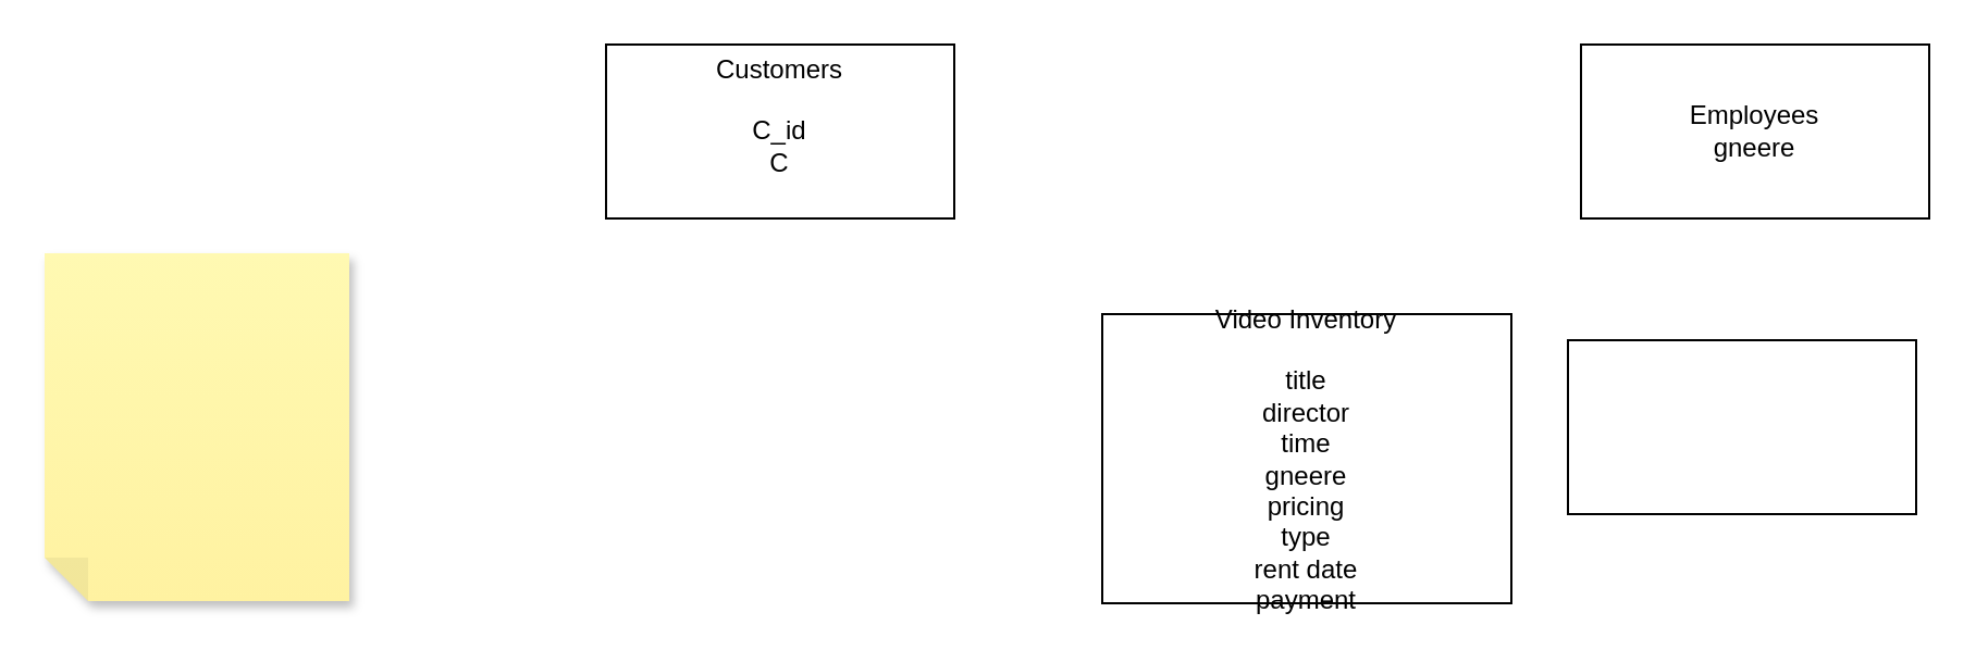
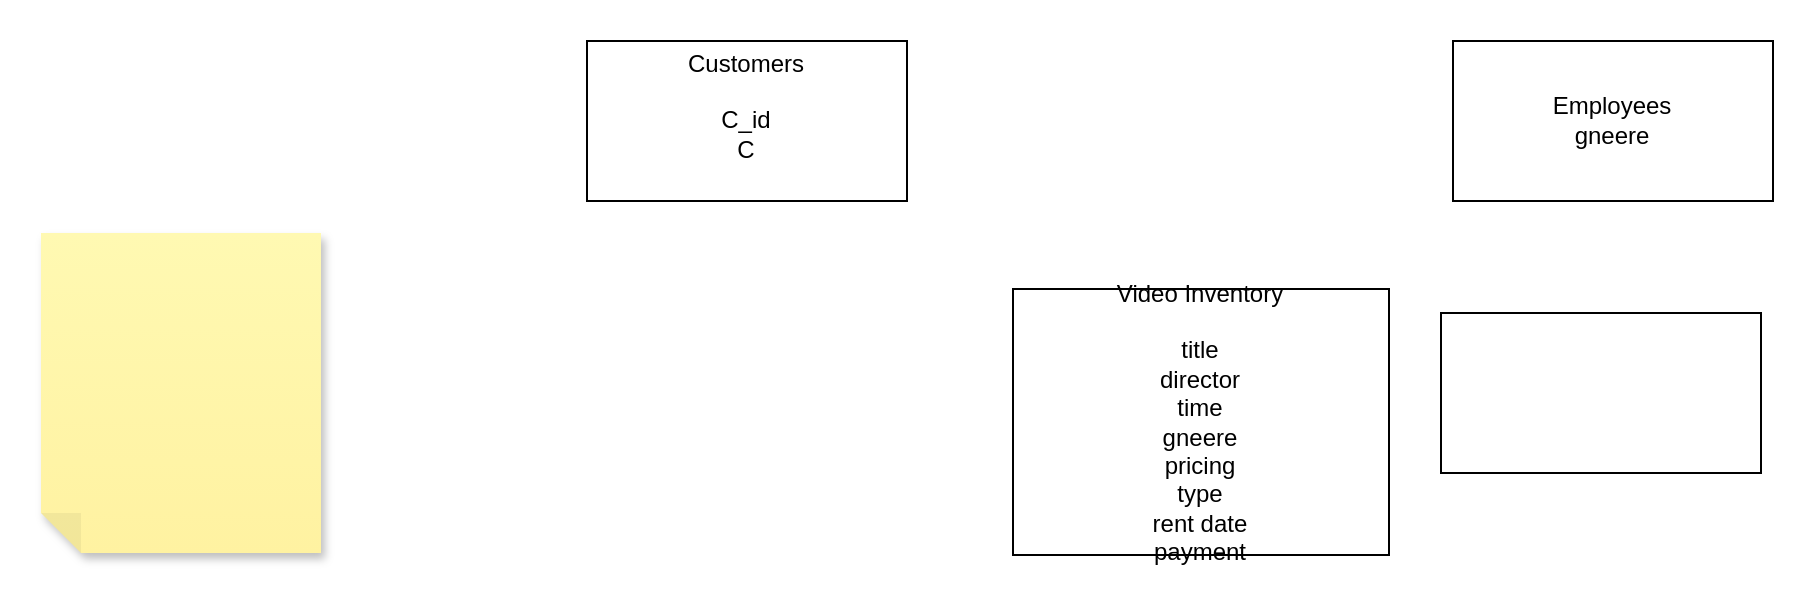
- <mxCell id="2" value="Customers&lt;br&gt;&lt;br&gt;C_id&lt;br&gt;C&lt;br&gt;&lt;br&gt;" style="rounded=0;whiteSpace=wrap;html=1;hachureGap=4;" vertex="1" parent="1"><mxGeometry x="278" y="20" width="160" height="80" as="geometry" /></mxCell>
+ <mxCell id="2" value="Customers&lt;br&gt;&lt;br&gt;C_id&lt;br&gt;C&lt;br&gt;&lt;br&gt;" style="rounded=0;whiteSpace=wrap;html=1;hachureGap=4;" vertex="1" parent="1"><mxGeometry x="293" y="20" width="160" height="80" as="geometry" /></mxCell>
